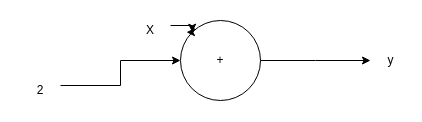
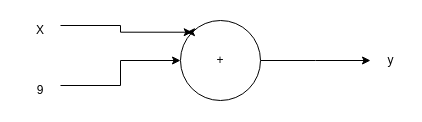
- <mxCell id="3" value="X" style="text;html=1;strokeColor=none;fillColor=none;align=center;verticalAlign=middle;whiteSpace=wrap;rounded=0;" vertex="1" parent="1"><mxGeometry x="130" y="20" width="40" height="20" as="geometry" /></mxCell>
+ <mxCell id="3" value="X" style="text;html=1;strokeColor=none;fillColor=none;align=center;verticalAlign=middle;whiteSpace=wrap;rounded=0;" vertex="1" parent="1"><mxGeometry x="20" y="20" width="40" height="20" as="geometry" /></mxCell>
- <mxCell id="5" value="2" style="text;html=1;strokeColor=none;fillColor=none;align=center;verticalAlign=middle;whiteSpace=wrap;rounded=0;" vertex="1" parent="1"><mxGeometry x="20" y="80" width="40" height="20" as="geometry" /></mxCell>
+ <mxCell id="5" value="9" style="text;html=1;strokeColor=none;fillColor=none;align=center;verticalAlign=middle;whiteSpace=wrap;rounded=0;" vertex="1" parent="1"><mxGeometry x="20" y="80" width="40" height="20" as="geometry" /></mxCell>
